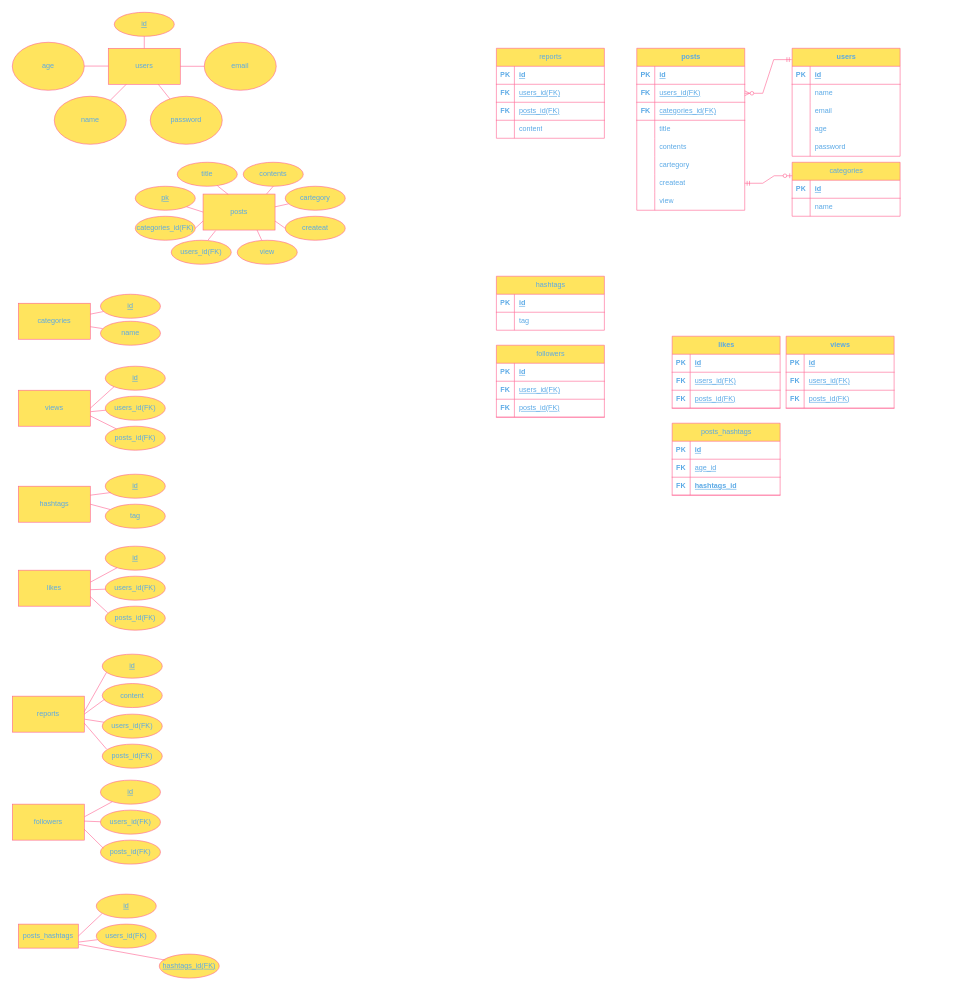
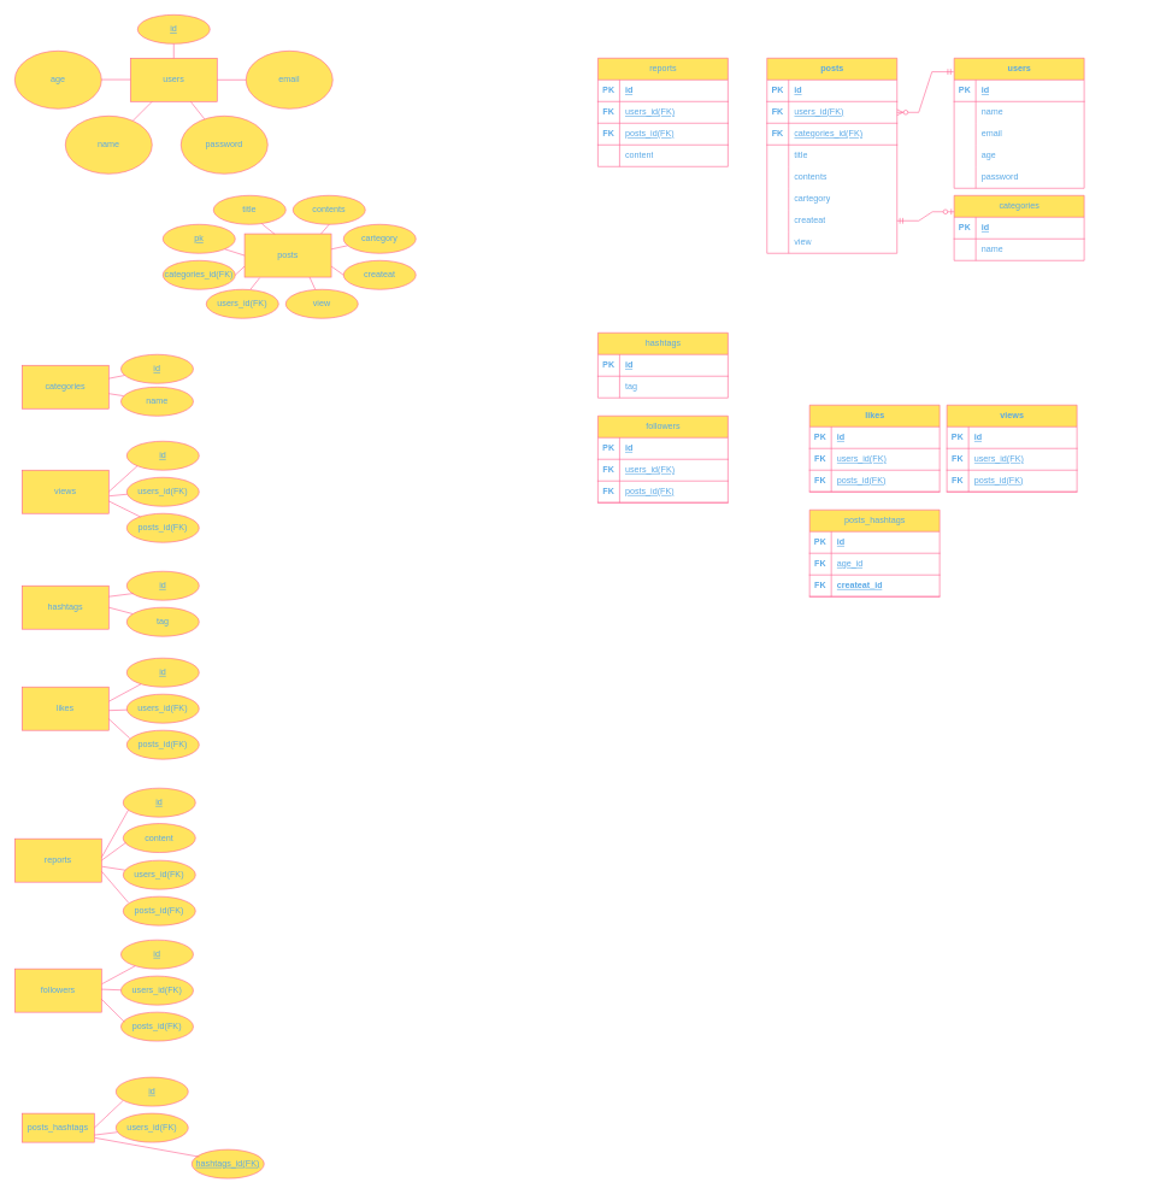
- <mxCell id="178" value="hashtags_id" style="shape=partialRectangle;connectable=0;fillColor=none;top=0;left=0;bottom=0;right=0;align=left;spacingLeft=6;fontStyle=5;overflow=hidden;whiteSpace=wrap;html=1;labelBackgroundColor=none;strokeColor=#FF6392;fontColor=#5AA9E6;" parent="176" vertex="1"><mxGeometry x="30" width="150" height="30" as="geometry"><mxRectangle width="150" height="30" as="alternateBounds" /></mxGeometry></mxCell>
+ <mxCell id="178" value="createat_id" style="shape=partialRectangle;connectable=0;fillColor=none;top=0;left=0;bottom=0;right=0;align=left;spacingLeft=6;fontStyle=5;overflow=hidden;whiteSpace=wrap;html=1;labelBackgroundColor=none;strokeColor=#FF6392;fontColor=#5AA9E6;" parent="176" vertex="1"><mxGeometry x="30" width="150" height="30" as="geometry"><mxRectangle width="150" height="30" as="alternateBounds" /></mxGeometry></mxCell>
